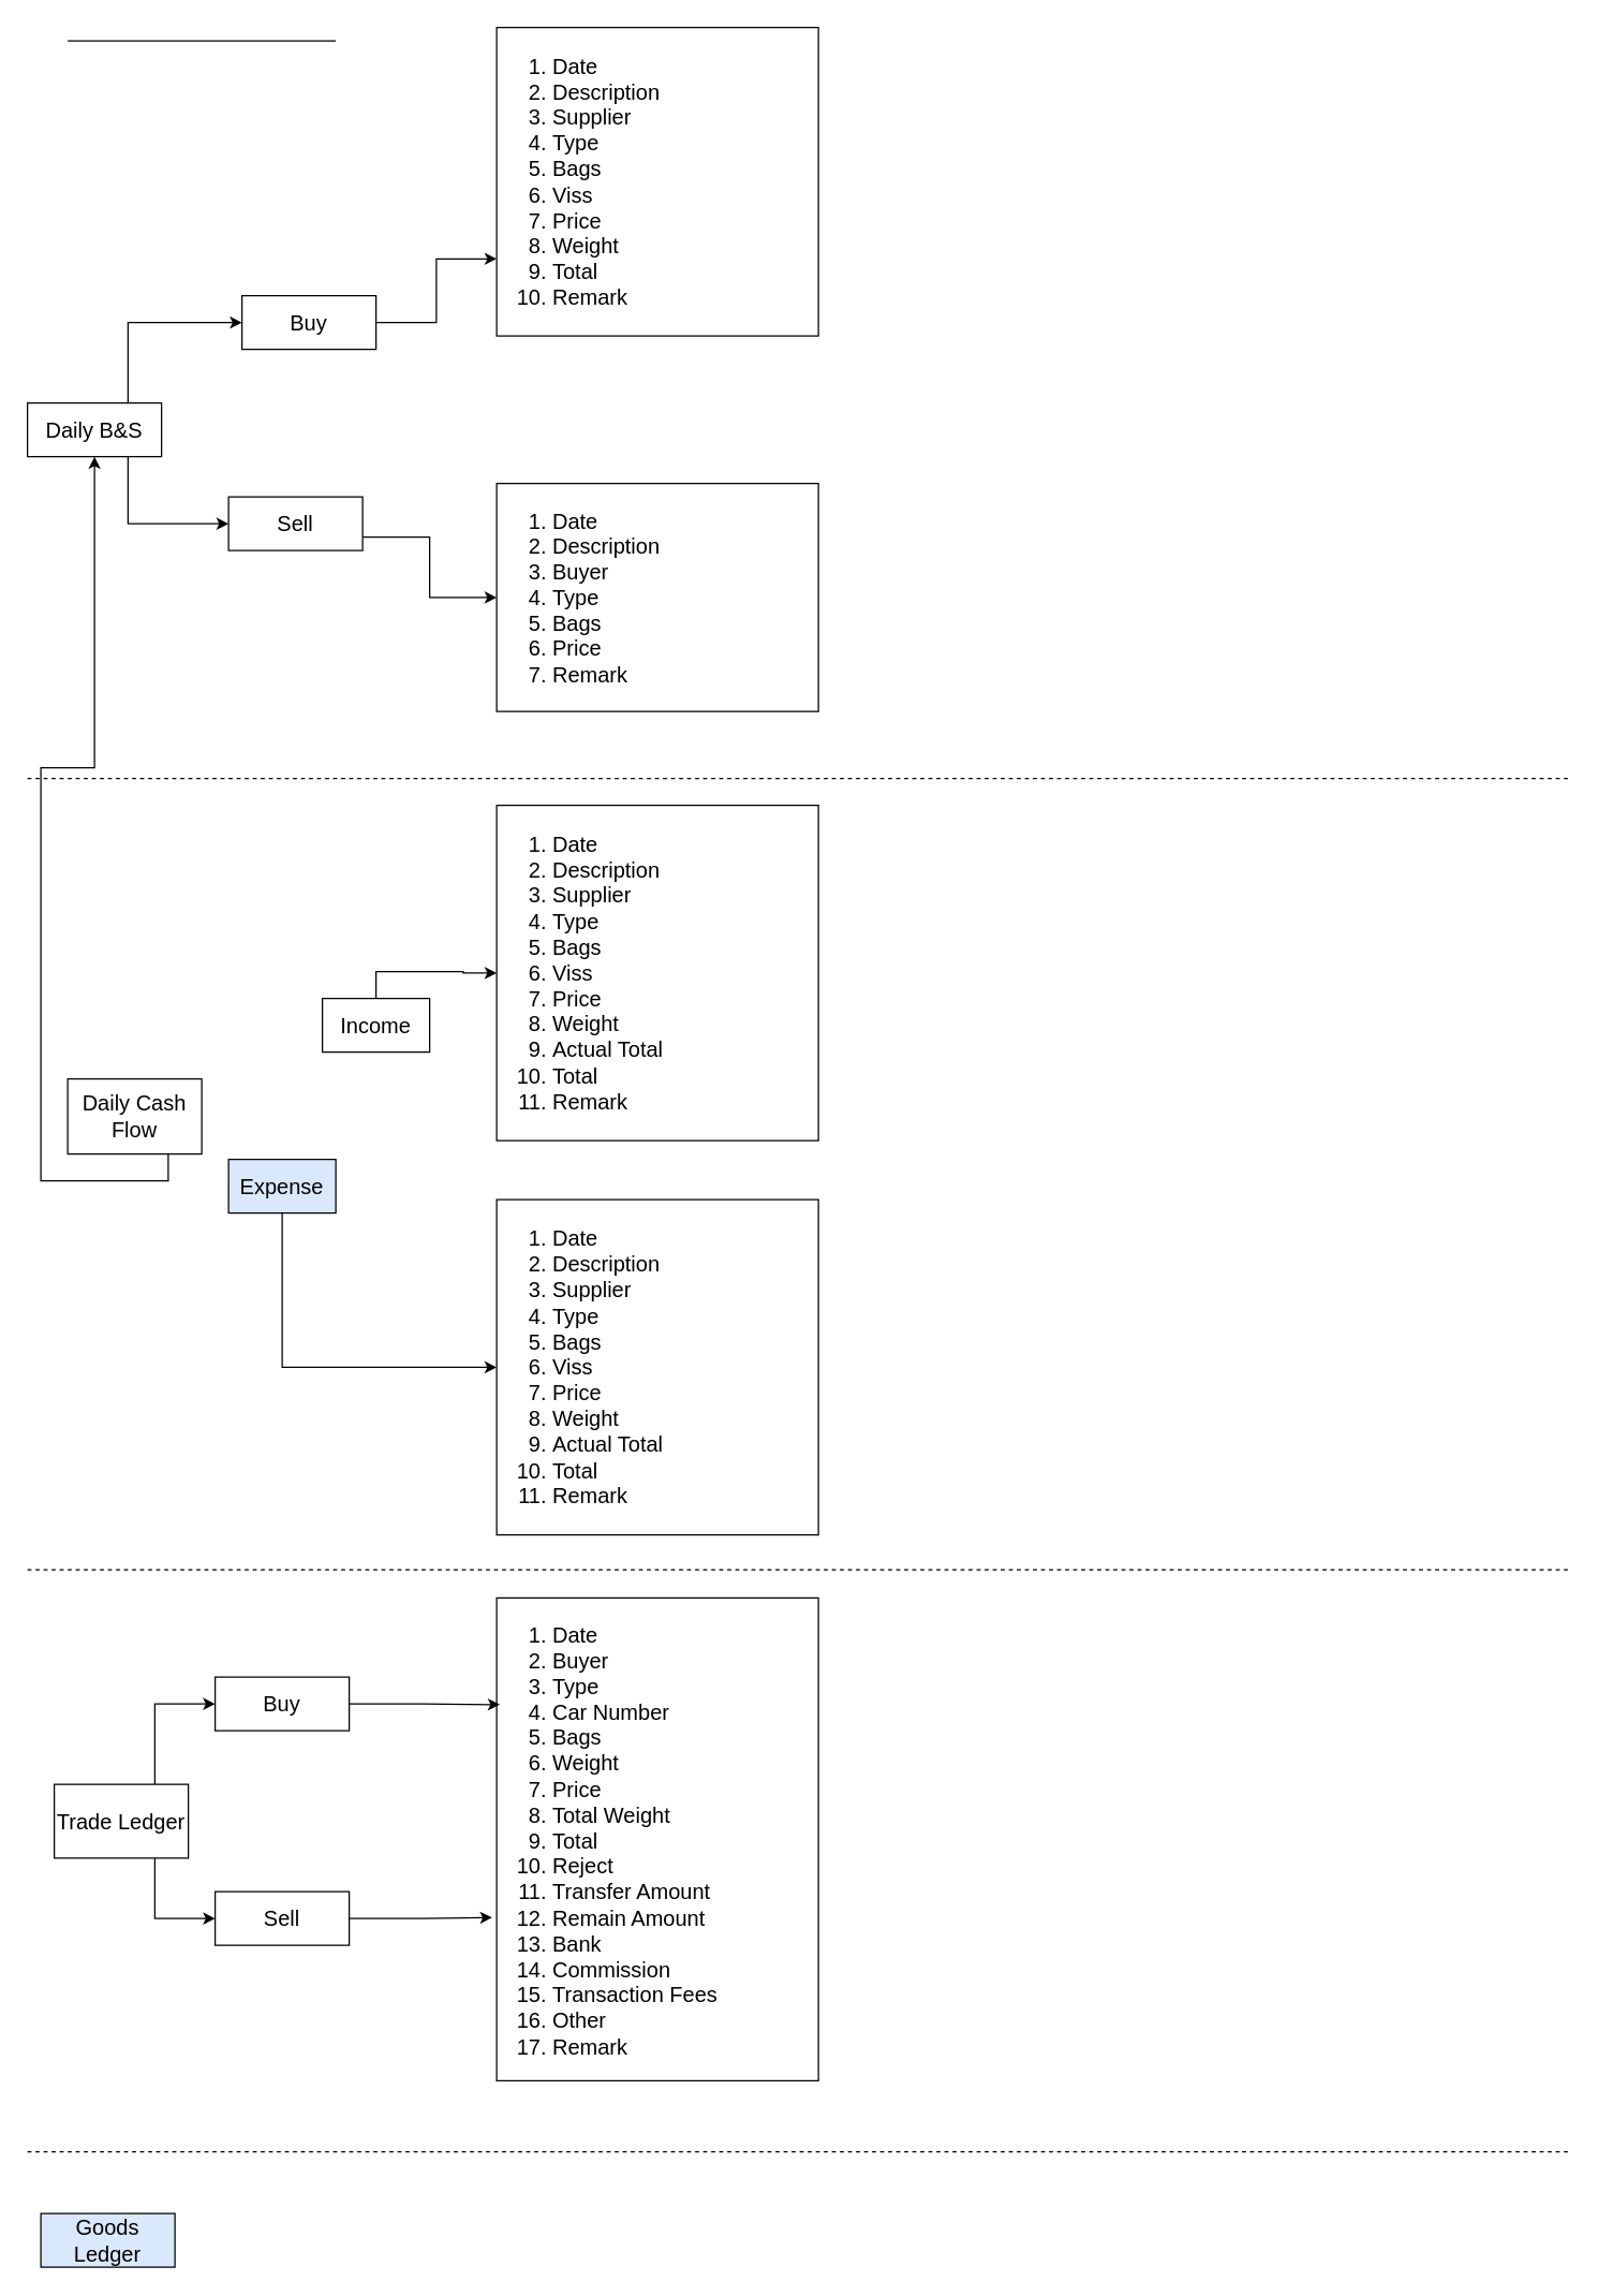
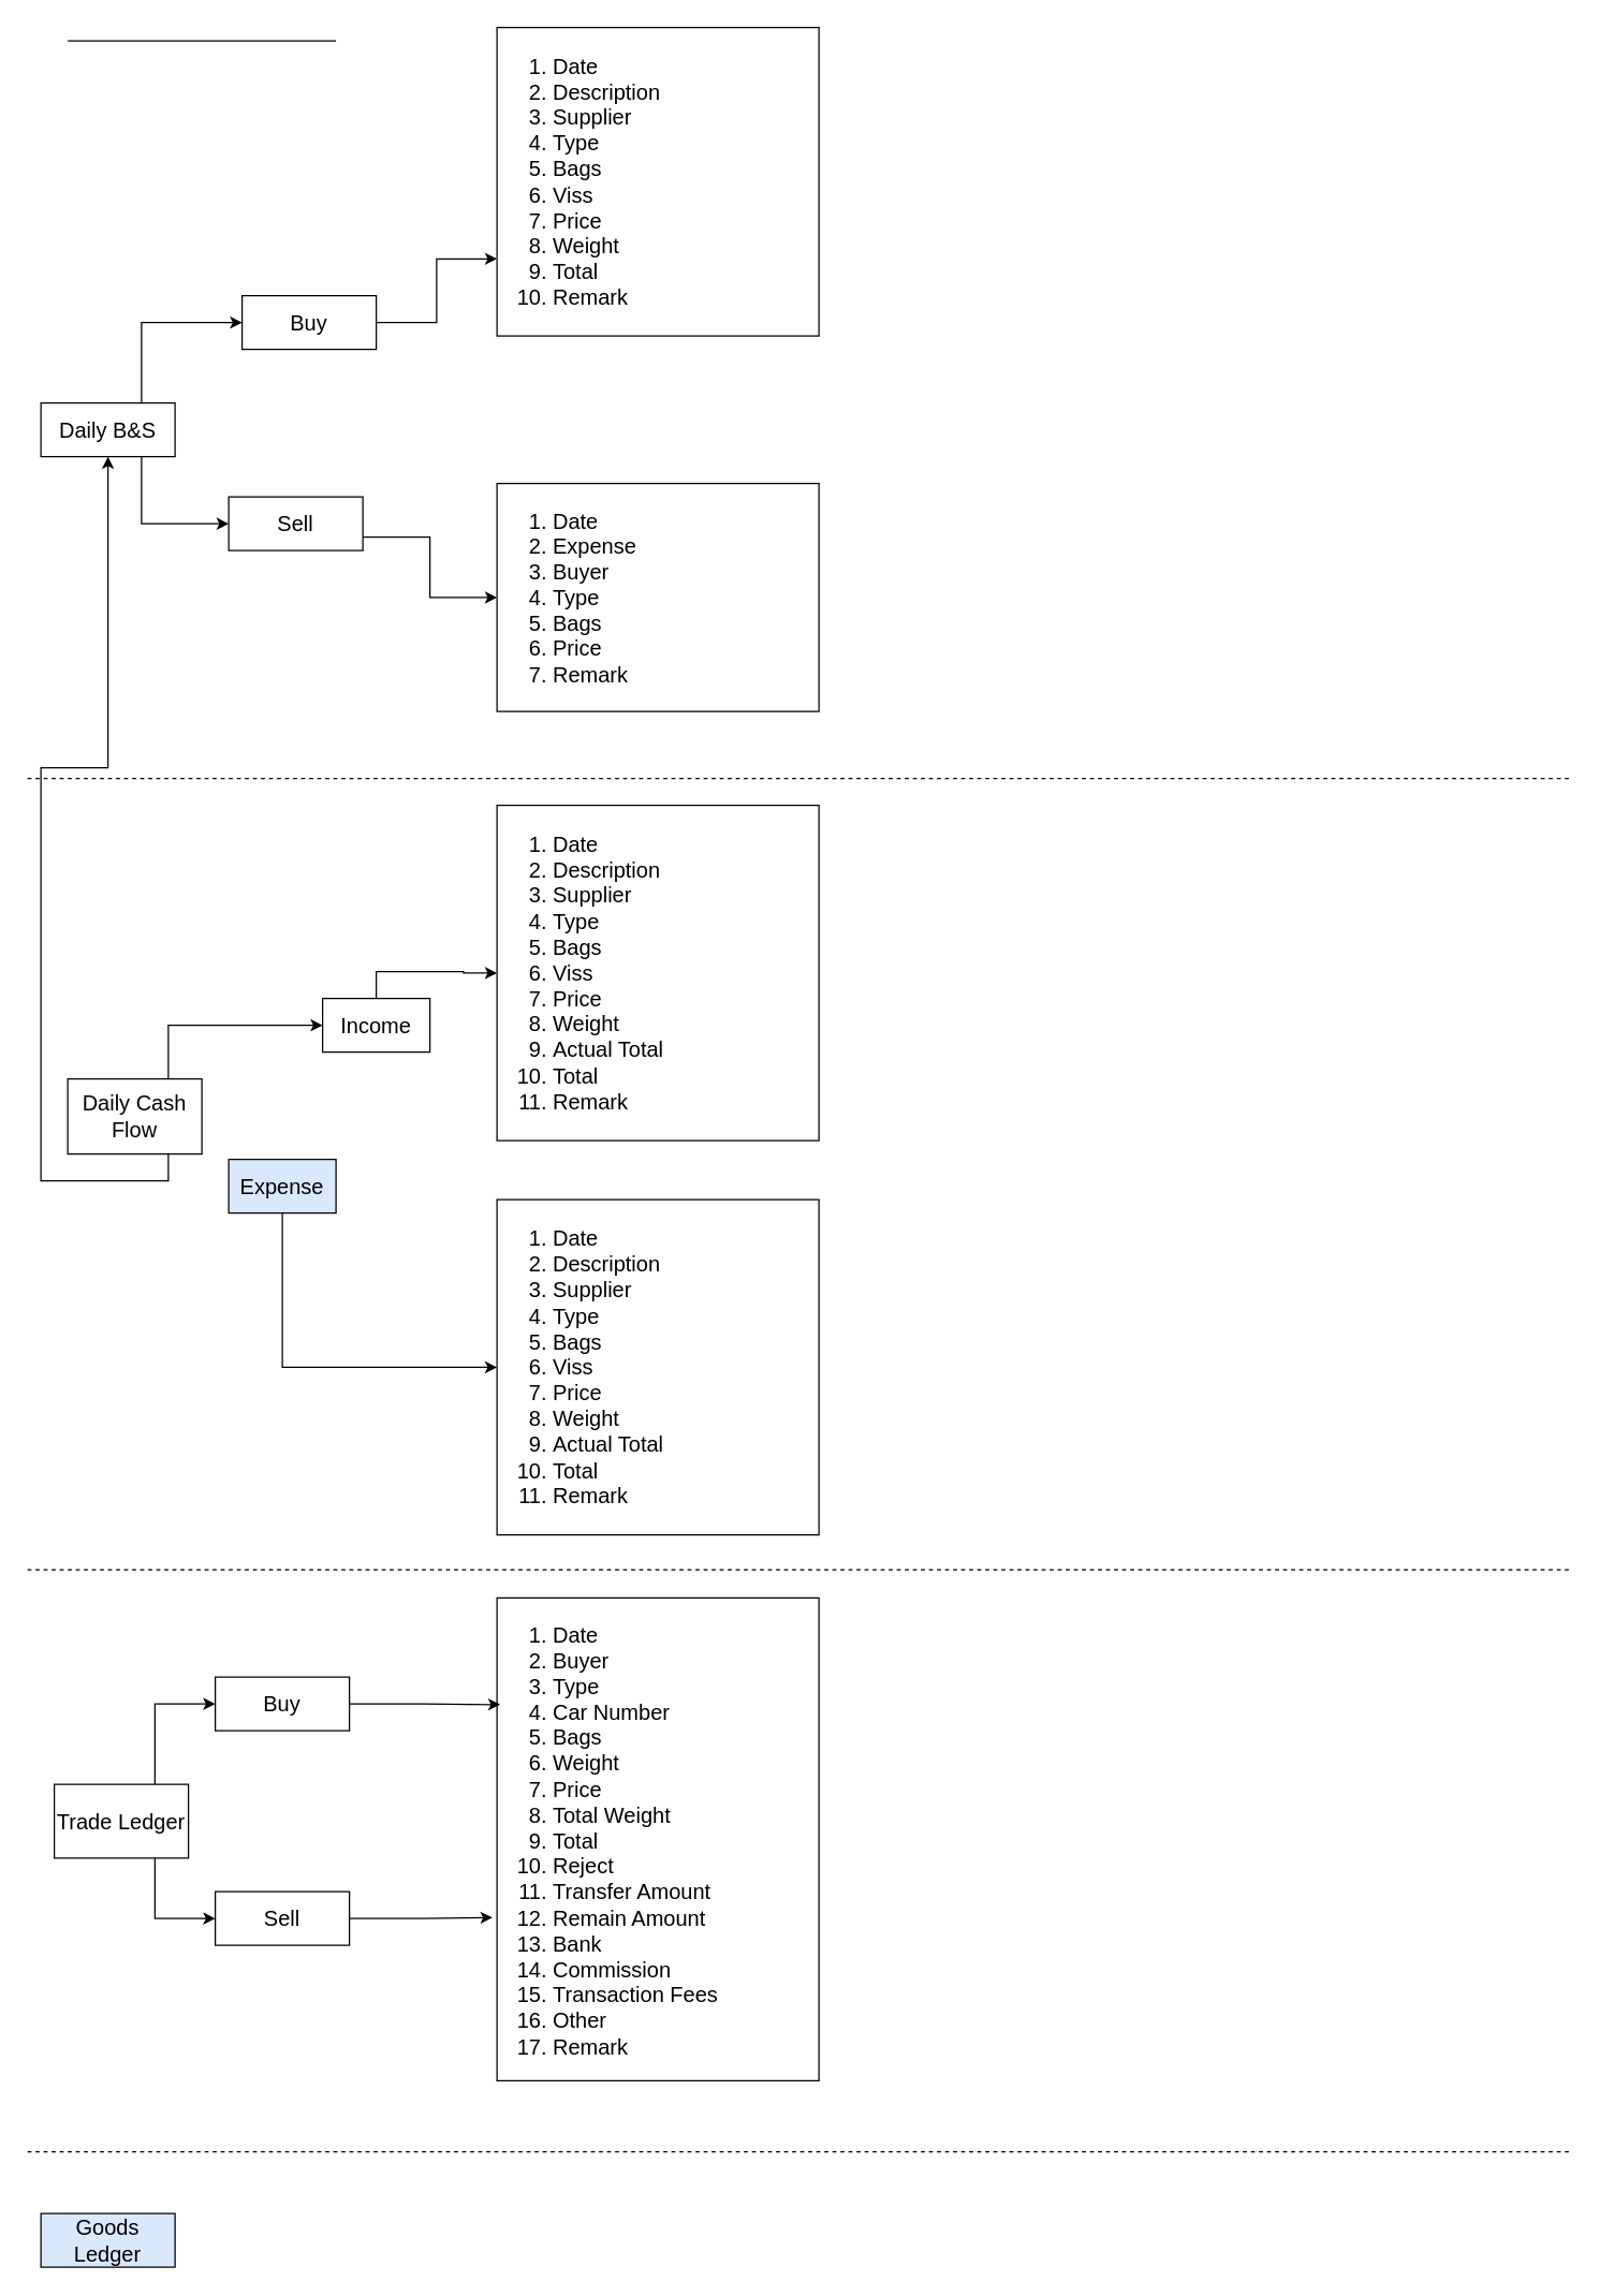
- <mxCell id="8" value="Daily B&amp;amp;S" style="rounded=0;whiteSpace=wrap;html=1;fontSize=16;" parent="1" vertex="1"><mxGeometry x="20" y="300" width="100" height="40" as="geometry" /></mxCell>
+ <mxCell id="8" value="Daily B&amp;amp;S" style="rounded=0;whiteSpace=wrap;html=1;fontSize=16;" parent="1" vertex="1"><mxGeometry x="30" y="300" width="100" height="40" as="geometry" /></mxCell>
- <mxCell id="21" value="&lt;ol style=&quot;font-size: 16px;&quot;&gt;&lt;li style=&quot;font-size: 16px;&quot;&gt;Date&lt;/li&gt;&lt;li style=&quot;font-size: 16px;&quot;&gt;Description&lt;/li&gt;&lt;li style=&quot;font-size: 16px;&quot;&gt;Buyer&lt;/li&gt;&lt;li style=&quot;font-size: 16px;&quot;&gt;Type&lt;/li&gt;&lt;li style=&quot;font-size: 16px;&quot;&gt;Bags&lt;/li&gt;&lt;li style=&quot;font-size: 16px;&quot;&gt;Price&lt;/li&gt;&lt;li style=&quot;font-size: 16px;&quot;&gt;Remark&lt;br style=&quot;font-size: 16px;&quot;&gt;&lt;/li&gt;&lt;/ol&gt;" style="text;strokeColor=default;fillColor=none;html=1;whiteSpace=wrap;verticalAlign=middle;overflow=hidden;fontSize=16;" vertex="1" parent="1"><mxGeometry x="370" y="360" width="240" height="170" as="geometry" /></mxCell>
+ <mxCell id="21" value="&lt;ol style=&quot;font-size: 16px;&quot;&gt;&lt;li style=&quot;font-size: 16px;&quot;&gt;Date&lt;/li&gt;&lt;li style=&quot;font-size: 16px;&quot;&gt;Expense&lt;/li&gt;&lt;li style=&quot;font-size: 16px;&quot;&gt;Buyer&lt;/li&gt;&lt;li style=&quot;font-size: 16px;&quot;&gt;Type&lt;/li&gt;&lt;li style=&quot;font-size: 16px;&quot;&gt;Bags&lt;/li&gt;&lt;li style=&quot;font-size: 16px;&quot;&gt;Price&lt;/li&gt;&lt;li style=&quot;font-size: 16px;&quot;&gt;Remark&lt;br style=&quot;font-size: 16px;&quot;&gt;&lt;/li&gt;&lt;/ol&gt;" style="text;strokeColor=default;fillColor=none;html=1;whiteSpace=wrap;verticalAlign=middle;overflow=hidden;fontSize=16;" vertex="1" parent="1"><mxGeometry x="370" y="360" width="240" height="170" as="geometry" /></mxCell>
+ <mxCell id="11" style="edgeStyle=orthogonalEdgeStyle;rounded=0;orthogonalLoop=1;jettySize=auto;html=1;exitX=0.75;exitY=0;exitDx=0;exitDy=0;entryX=0;entryY=0.5;entryDx=0;entryDy=0;" edge="1" parent="1" source="13" target="15"><mxGeometry relative="1" as="geometry" /></mxCell>
